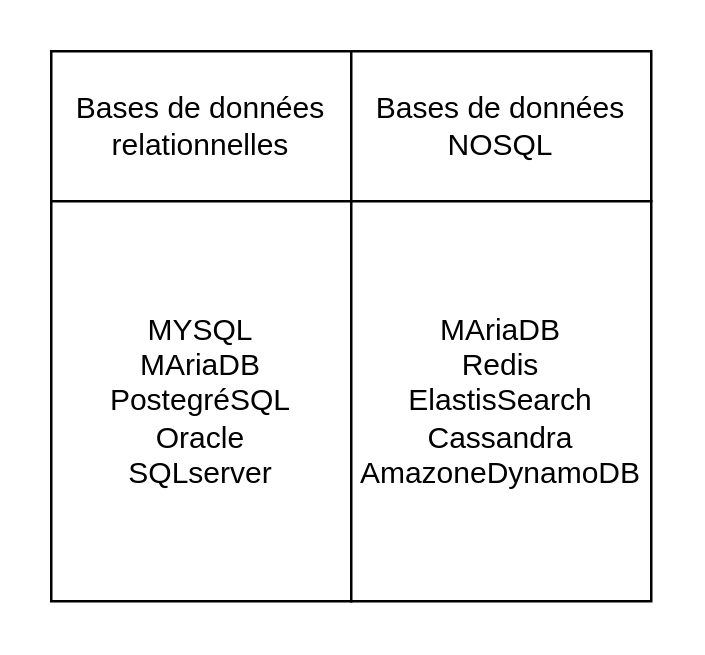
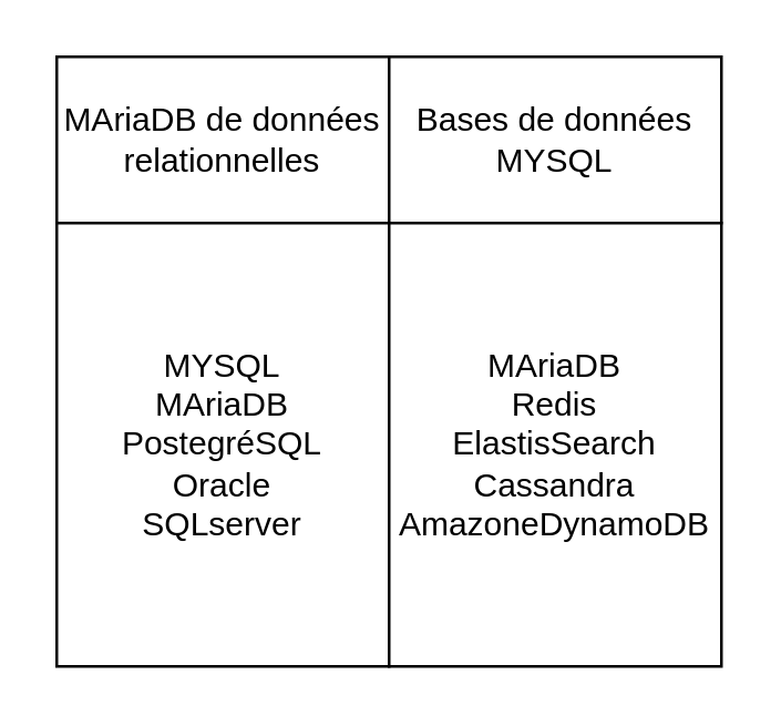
- <mxCell id="2" value="Bases de données&lt;br&gt;relationnelles" style="rounded=0;whiteSpace=wrap;html=1;" vertex="1" parent="1"><mxGeometry x="20" y="20" width="120" height="60" as="geometry" /></mxCell>
+ <mxCell id="2" value="MAriaDB de données&lt;br&gt;relationnelles" style="rounded=0;whiteSpace=wrap;html=1;" vertex="1" parent="1"><mxGeometry x="20" y="20" width="120" height="60" as="geometry" /></mxCell>
- <mxCell id="3" value="Bases de données&lt;br&gt;NOSQL" style="rounded=0;whiteSpace=wrap;html=1;" vertex="1" parent="1"><mxGeometry x="140" y="20" width="120" height="60" as="geometry" /></mxCell>
+ <mxCell id="3" value="Bases de données&lt;br&gt;MYSQL" style="rounded=0;whiteSpace=wrap;html=1;" vertex="1" parent="1"><mxGeometry x="140" y="20" width="120" height="60" as="geometry" /></mxCell>
